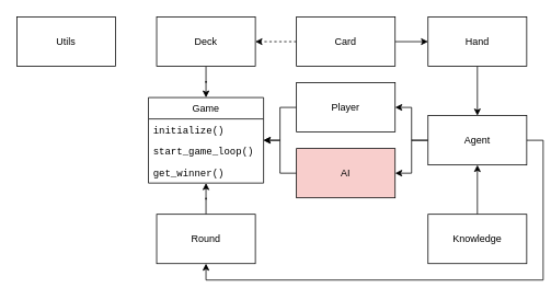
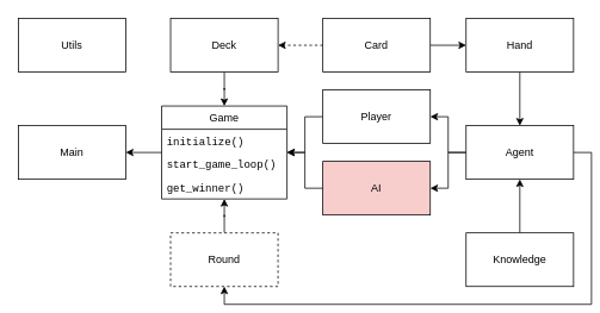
+ <mxCell id="2" value="Main" style="rounded=0;whiteSpace=wrap;html=1;" parent="1" vertex="1"><mxGeometry x="20" y="140" width="120" height="60" as="geometry" /></mxCell>
+ <mxCell id="21" style="edgeStyle=orthogonalEdgeStyle;rounded=0;orthogonalLoop=1;jettySize=auto;html=1;entryX=1;entryY=0.5;entryDx=0;entryDy=0;fontFamily=Courier New;" parent="1" source="19" target="2" edge="1"><mxGeometry relative="1" as="geometry"><Array as="points"><mxPoint x="180" y="170" /><mxPoint x="180" y="170" /></Array></mxGeometry></mxCell>
- <mxCell id="7" value="Round" style="rounded=0;whiteSpace=wrap;html=1;" parent="1" vertex="1"><mxGeometry x="190" y="260" width="120" height="60" as="geometry" /></mxCell>
+ <mxCell id="7" value="Round" style="rounded=0;whiteSpace=wrap;html=1;dashed=1;" parent="1" vertex="1"><mxGeometry x="190" y="260" width="120" height="60" as="geometry" /></mxCell>
